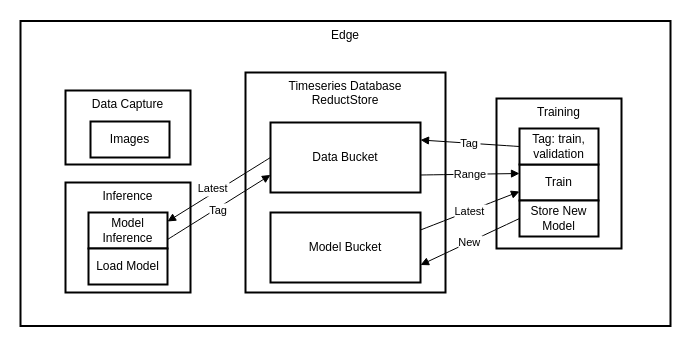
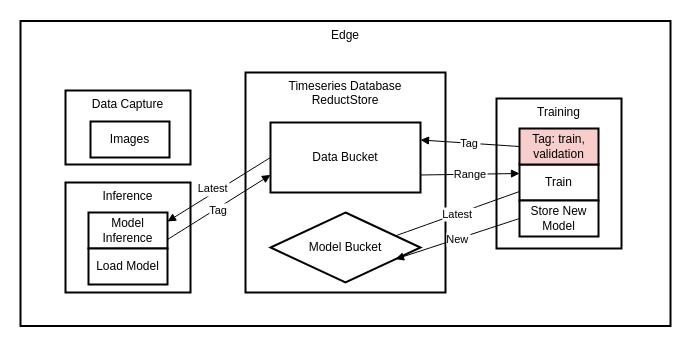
- <mxCell id="9" value="Tag: train, validation" style="whiteSpace=wrap;strokeWidth=2;" vertex="1" parent="6"><mxGeometry x="23" y="30" width="79" height="36" as="geometry" /></mxCell>
+ <mxCell id="9" value="Tag: train, validation" style="whiteSpace=wrap;strokeWidth=2;fillColor=#f8cecc;" vertex="1" parent="6"><mxGeometry x="23" y="30" width="79" height="36" as="geometry" /></mxCell>
- <mxCell id="17" value="Latest" style="curved=1;startArrow=none;endArrow=block;exitX=1;exitY=0.25;exitDx=0;exitDy=0;entryX=0;entryY=0.75;entryDx=0;entryDy=0;" edge="1" parent="1" source="18" target="8"><mxGeometry x="-0.002" relative="1" as="geometry"><Array as="points" /><mxPoint x="479" y="375.5" as="sourcePoint" /><mxPoint x="535.605" y="220.56" as="targetPoint" /><mxPoint as="offset" /></mxGeometry></mxCell>
+ <mxCell id="17" value="Latest" style="curved=1;startArrow=none;endArrow=none;exitX=1;exitY=0.25;exitDx=0;exitDy=0;entryX=0;entryY=0.75;entryDx=0;entryDy=0;" edge="1" parent="1" source="18" target="8"><mxGeometry x="-0.002" relative="1" as="geometry"><Array as="points" /><mxPoint x="479" y="375.5" as="sourcePoint" /><mxPoint x="535.605" y="220.56" as="targetPoint" /><mxPoint as="offset" /></mxGeometry></mxCell>
- <mxCell id="18" value="Model Bucket" style="whiteSpace=wrap;strokeWidth=2;align=center;verticalAlign=middle;fontSize=12;horizontal=1;fontStyle=0" vertex="1" parent="1"><mxGeometry x="270" y="212" width="150" height="70" as="geometry" /></mxCell>
+ <mxCell id="18" value="Model Bucket" style="rhombus;whiteSpace=wrap;strokeWidth=2;align=center;verticalAlign=middle;fontSize=12;horizontal=1;fontStyle=0;" vertex="1" parent="1"><mxGeometry x="270" y="212" width="150" height="70" as="geometry" /></mxCell>
